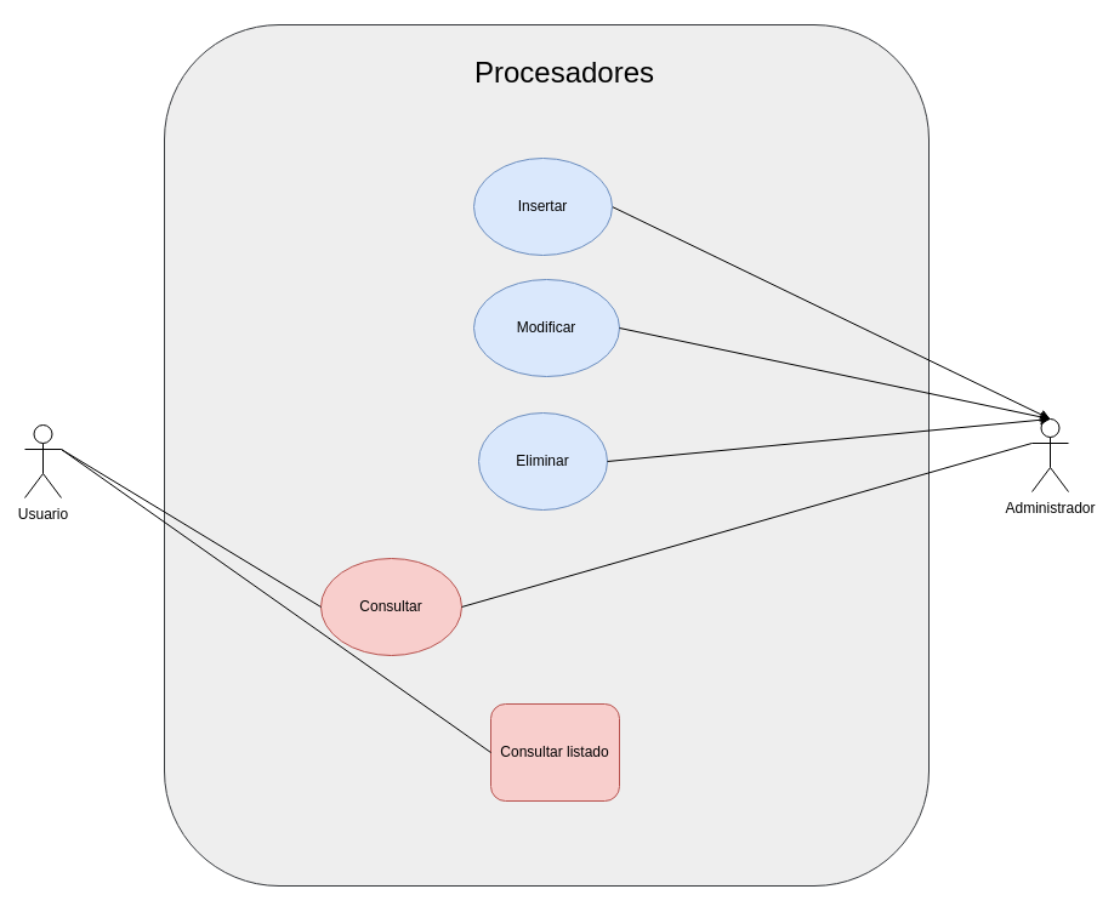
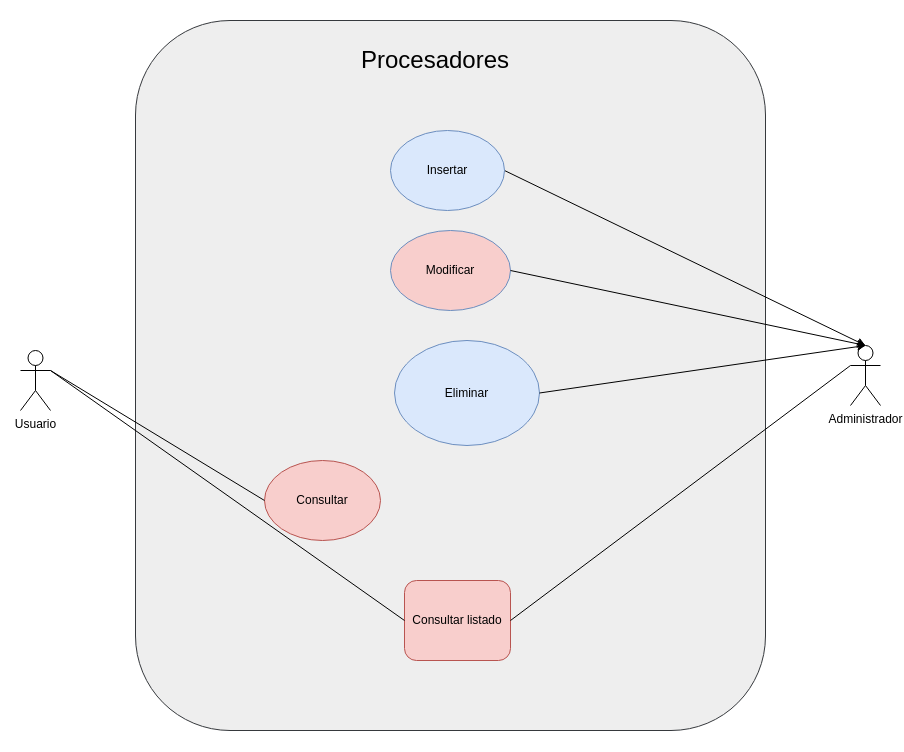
- <mxCell id="17" value="&lt;font style=&quot;font-size: 24px&quot;&gt;Procesadores&lt;/font&gt;" style="text;html=1;strokeColor=none;fillColor=none;align=center;verticalAlign=middle;whiteSpace=wrap;rounded=0;" vertex="1" parent="1"><mxGeometry x="410" y="40" width="110" height="40" as="geometry" /></mxCell>
+ <mxCell id="17" value="&lt;font style=&quot;font-size: 24px&quot;&gt;Procesadores&lt;/font&gt;" style="text;html=1;strokeColor=none;fillColor=none;align=center;verticalAlign=middle;whiteSpace=wrap;rounded=0;" vertex="1" parent="1"><mxGeometry x="380" width="110" height="40" as="geometry" y="40" /></mxCell>
- <mxCell id="12" value="Modificar" style="ellipse;whiteSpace=wrap;html=1;fillColor=#dae8fc;strokeColor=#6c8ebf;" vertex="1" parent="1"><mxGeometry x="390" y="230" width="120" height="80" as="geometry" /></mxCell>
+ <mxCell id="12" value="Modificar" style="ellipse;whiteSpace=wrap;html=1;fillColor=#f8cecc;strokeColor=#6c8ebf;" vertex="1" parent="1"><mxGeometry x="390" y="230" width="120" height="80" as="geometry" /></mxCell>
- <mxCell id="14" value="Eliminar" style="ellipse;whiteSpace=wrap;html=1;fillColor=#dae8fc;strokeColor=#6c8ebf;" vertex="1" parent="1"><mxGeometry x="394" y="340" width="106" height="80" as="geometry" /></mxCell>
+ <mxCell id="14" value="Eliminar" style="ellipse;whiteSpace=wrap;html=1;fillColor=#dae8fc;strokeColor=#6c8ebf;" vertex="1" parent="1"><mxGeometry x="394" y="340" width="145" height="105" as="geometry" /></mxCell>
- <mxCell id="9" value="" style="endArrow=none;html=1;exitX=1;exitY=0.5;exitDx=0;exitDy=0;entryX=0;entryY=0.333;entryDx=0;entryDy=0;entryPerimeter=0;" edge="1" parent="1" source="5" target="4"><mxGeometry width="50" height="50" relative="1" as="geometry"><mxPoint x="680" y="450" as="sourcePoint" /><mxPoint x="730" y="400" as="targetPoint" /></mxGeometry></mxCell>
+ <mxCell id="16" value="" style="endArrow=none;html=1;entryX=0;entryY=0.333;entryDx=0;entryDy=0;entryPerimeter=0;exitX=1;exitY=0.5;exitDx=0;exitDy=0;" edge="1" parent="1" source="7" target="4"><mxGeometry width="50" height="50" relative="1" as="geometry"><mxPoint x="860" y="610" as="sourcePoint" /><mxPoint x="850" y="370" as="targetPoint" /></mxGeometry></mxCell>
